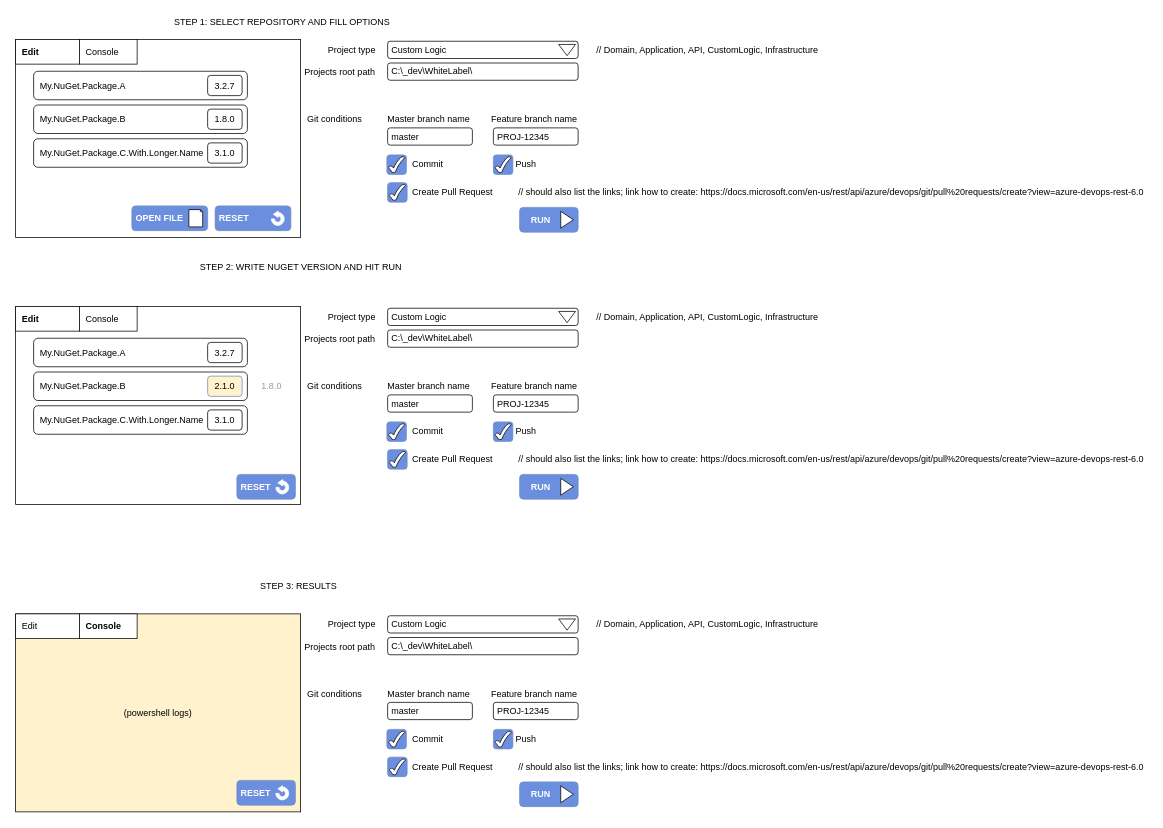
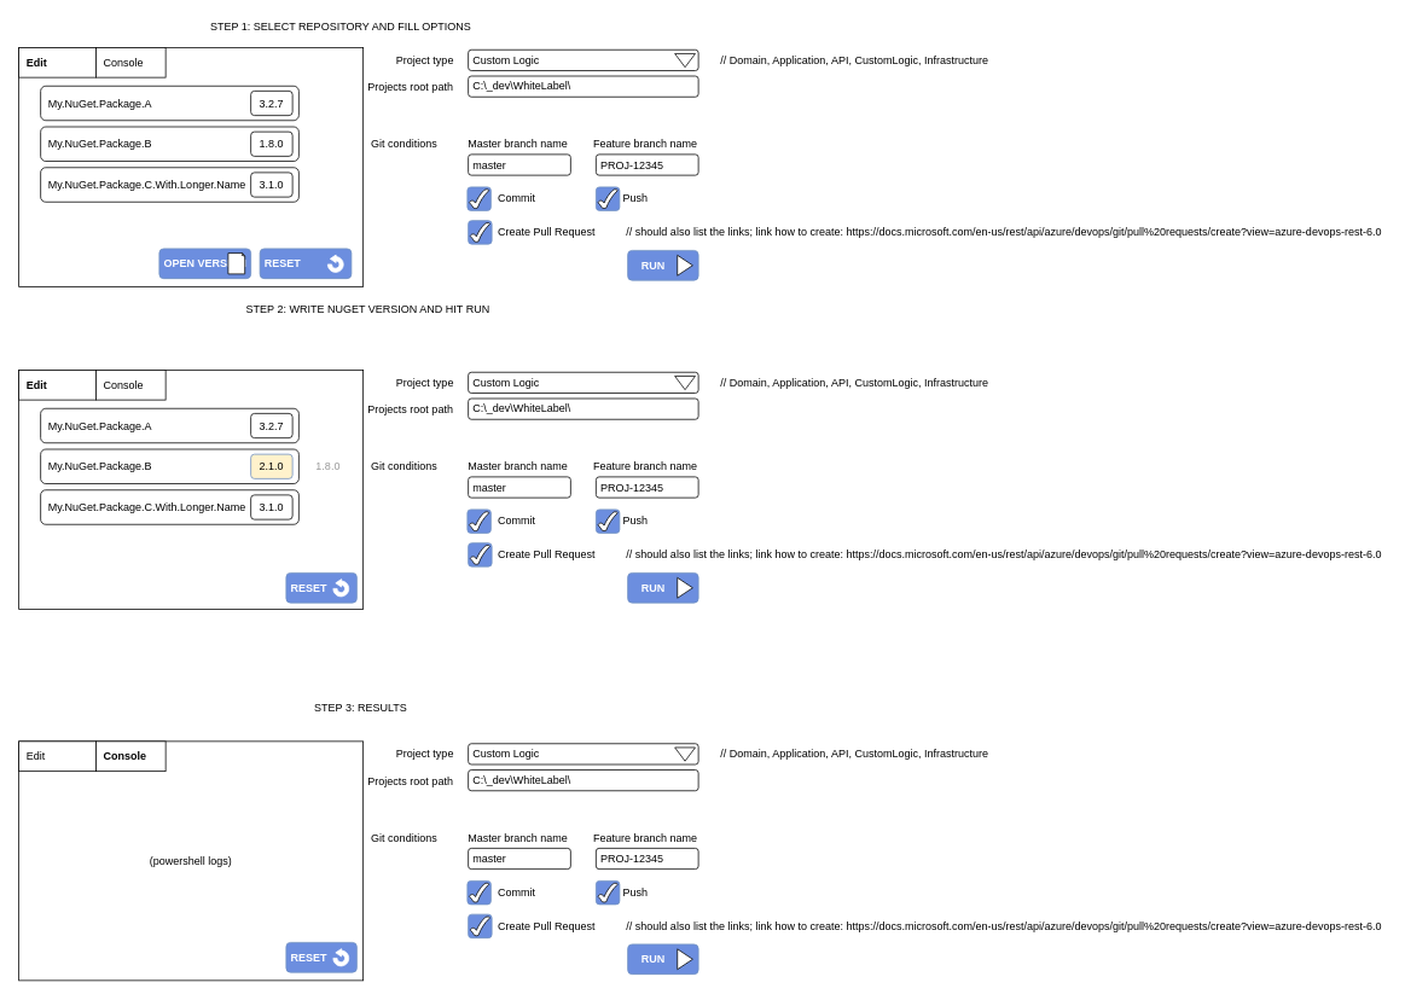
- <mxCell id="119" value="&lt;b&gt;&amp;nbsp;OPEN FILE&lt;/b&gt;" style="rounded=1;whiteSpace=wrap;html=1;strokeColor=#6c8ebf;fontColor=#FFFFFF;fillColor=#6C8EDF;align=left;container=0;" vertex="1" parent="1"><mxGeometry x="175" y="274" width="101" height="33" as="geometry" /></mxCell>
+ <mxCell id="119" value="&lt;b&gt;&amp;nbsp;OPEN VERSION&lt;/b&gt;" style="rounded=1;whiteSpace=wrap;html=1;strokeColor=#6c8ebf;fontColor=#FFFFFF;fillColor=#6C8EDF;align=left;container=0;" vertex="1" parent="1"><mxGeometry x="175" y="274" width="101" height="33" as="geometry" /></mxCell>
- <mxCell id="16" value="STEP 2: WRITE NUGET VERSION AND HIT RUN" style="text;html=1;align=center;verticalAlign=middle;resizable=0;points=[];autosize=1;" vertex="1" parent="1"><mxGeometry x="260" y="347" width="279" height="18" as="geometry" /></mxCell>
+ <mxCell id="16" value="STEP 2: WRITE NUGET VERSION AND HIT RUN" style="text;html=1;align=center;verticalAlign=middle;resizable=0;points=[];autosize=1;" vertex="1" parent="1"><mxGeometry x="265" y="332" width="279" height="18" as="geometry" /></mxCell>
- <mxCell id="76" value="(powershell logs)" style="rounded=0;whiteSpace=wrap;html=1;align=center;fillColor=#fff2cc;" vertex="1" parent="1"><mxGeometry x="20" y="818" width="380" height="264" as="geometry" /></mxCell>
+ <mxCell id="76" value="(powershell logs)" style="rounded=0;whiteSpace=wrap;html=1;align=center;" vertex="1" parent="1"><mxGeometry x="20" y="818" width="380" height="264" as="geometry" /></mxCell>
